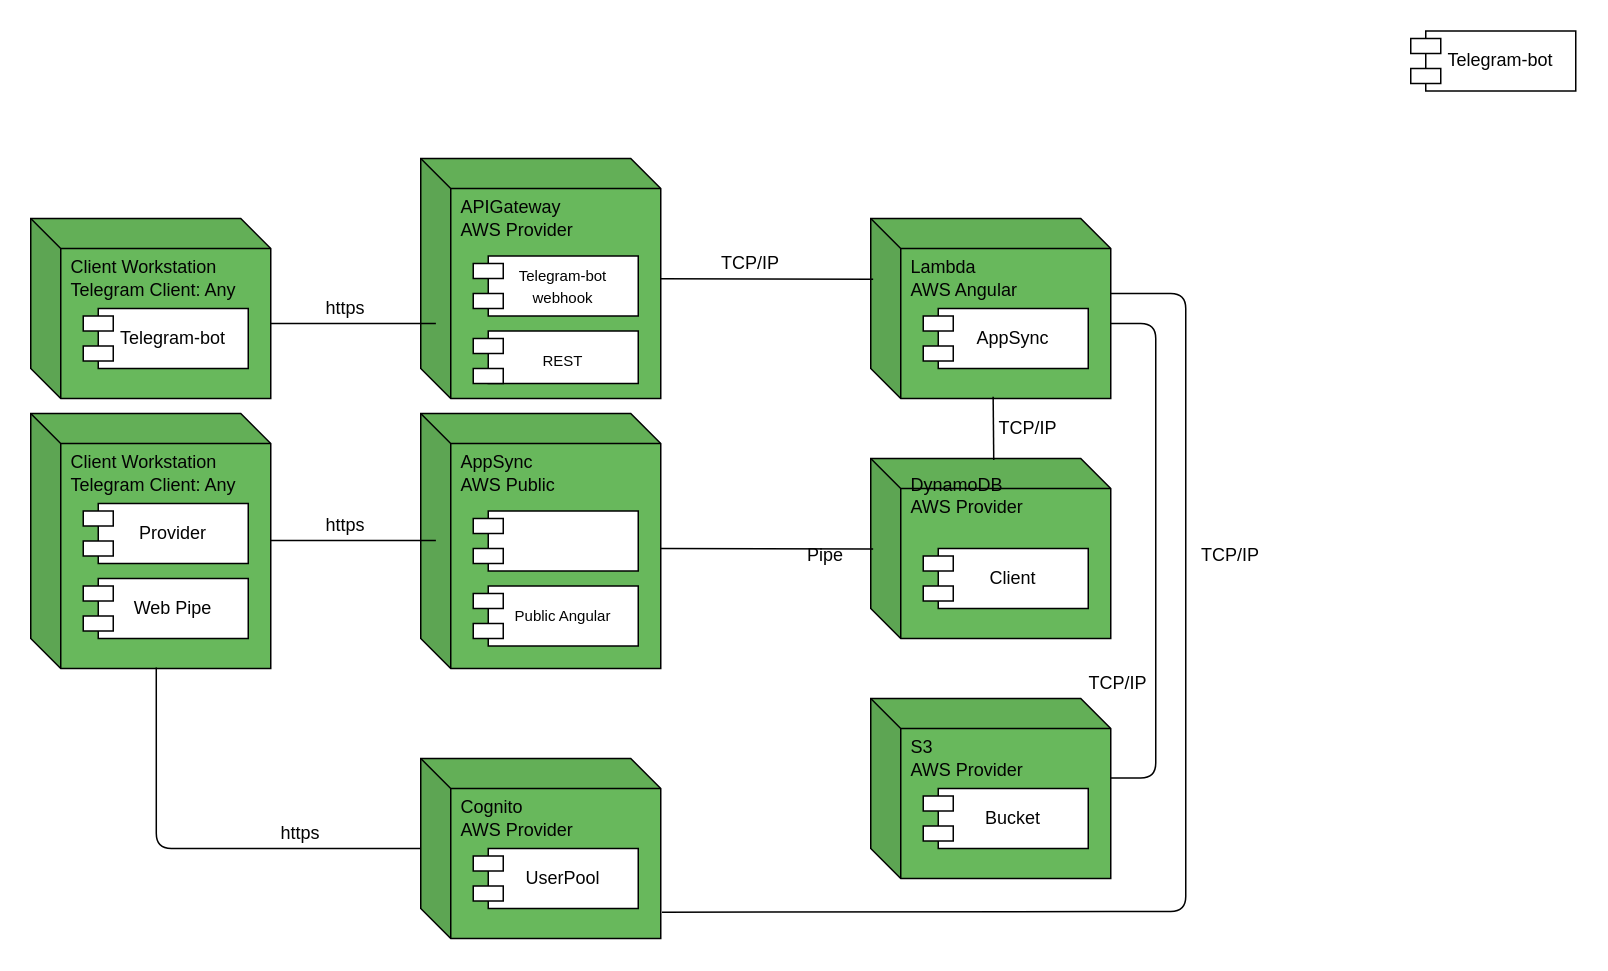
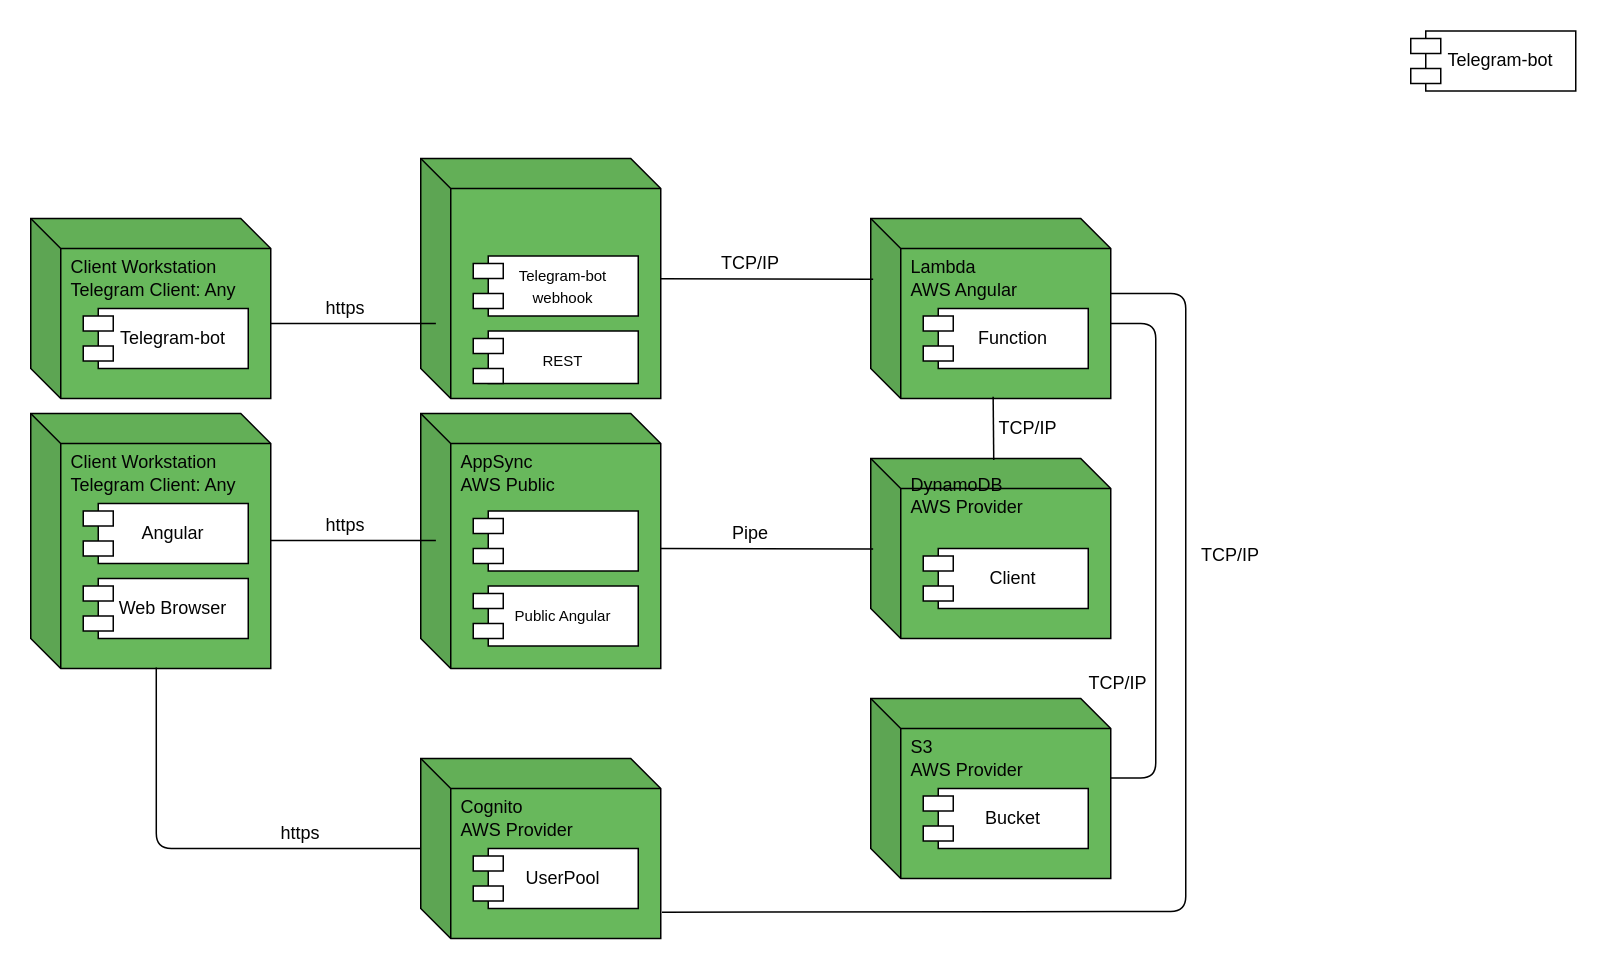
- <mxCell id="39" value="&lt;font color=&quot;#030303&quot;&gt;APIGateway&lt;br&gt;AWS Provider&lt;br&gt;&lt;/font&gt;" style="text;html=1;strokeColor=none;fillColor=none;align=left;verticalAlign=middle;whiteSpace=wrap;rounded=0;" vertex="1" parent="1"><mxGeometry x="305" y="135" width="130" height="20" as="geometry" /></mxCell>
- <mxCell id="63" value="AppSync" style="text;html=1;strokeColor=none;fillColor=none;align=center;verticalAlign=middle;whiteSpace=wrap;rounded=0;fontColor=#030303;" vertex="1" parent="1"><mxGeometry x="635" y="215" width="80" height="20" as="geometry" /></mxCell>
+ <mxCell id="63" value="Function" style="text;html=1;strokeColor=none;fillColor=none;align=center;verticalAlign=middle;whiteSpace=wrap;rounded=0;fontColor=#030303;" vertex="1" parent="1"><mxGeometry x="635" y="215" width="80" height="20" as="geometry" /></mxCell>
- <mxCell id="16" value="Provider" style="text;html=1;strokeColor=none;fillColor=none;align=center;verticalAlign=middle;whiteSpace=wrap;rounded=0;fontColor=#030303;" vertex="1" parent="1"><mxGeometry x="75" y="345" width="80" height="20" as="geometry" /></mxCell>
+ <mxCell id="16" value="Angular" style="text;html=1;strokeColor=none;fillColor=none;align=center;verticalAlign=middle;whiteSpace=wrap;rounded=0;fontColor=#030303;" vertex="1" parent="1"><mxGeometry x="75" y="345" width="80" height="20" as="geometry" /></mxCell>
- <mxCell id="89" value="Pipe" style="text;html=1;strokeColor=none;fillColor=none;align=center;verticalAlign=middle;whiteSpace=wrap;rounded=0;fontColor=#030303;" vertex="1" parent="1"><mxGeometry x="530" y="360" width="40" height="20" as="geometry" /></mxCell>
+ <mxCell id="89" value="Pipe" style="text;html=1;strokeColor=none;fillColor=none;align=center;verticalAlign=middle;whiteSpace=wrap;rounded=0;fontColor=#030303;" vertex="1" parent="1"><mxGeometry x="480" y="345" width="40" height="20" as="geometry" /></mxCell>
- <mxCell id="21" value="Web Pipe" style="text;html=1;strokeColor=none;fillColor=none;align=center;verticalAlign=middle;whiteSpace=wrap;rounded=0;fontColor=#030303;" vertex="1" parent="1"><mxGeometry x="75" y="395" width="80" height="20" as="geometry" /></mxCell>
+ <mxCell id="21" value="Web Browser" style="text;html=1;strokeColor=none;fillColor=none;align=center;verticalAlign=middle;whiteSpace=wrap;rounded=0;fontColor=#030303;" vertex="1" parent="1"><mxGeometry x="75" y="395" width="80" height="20" as="geometry" /></mxCell>
